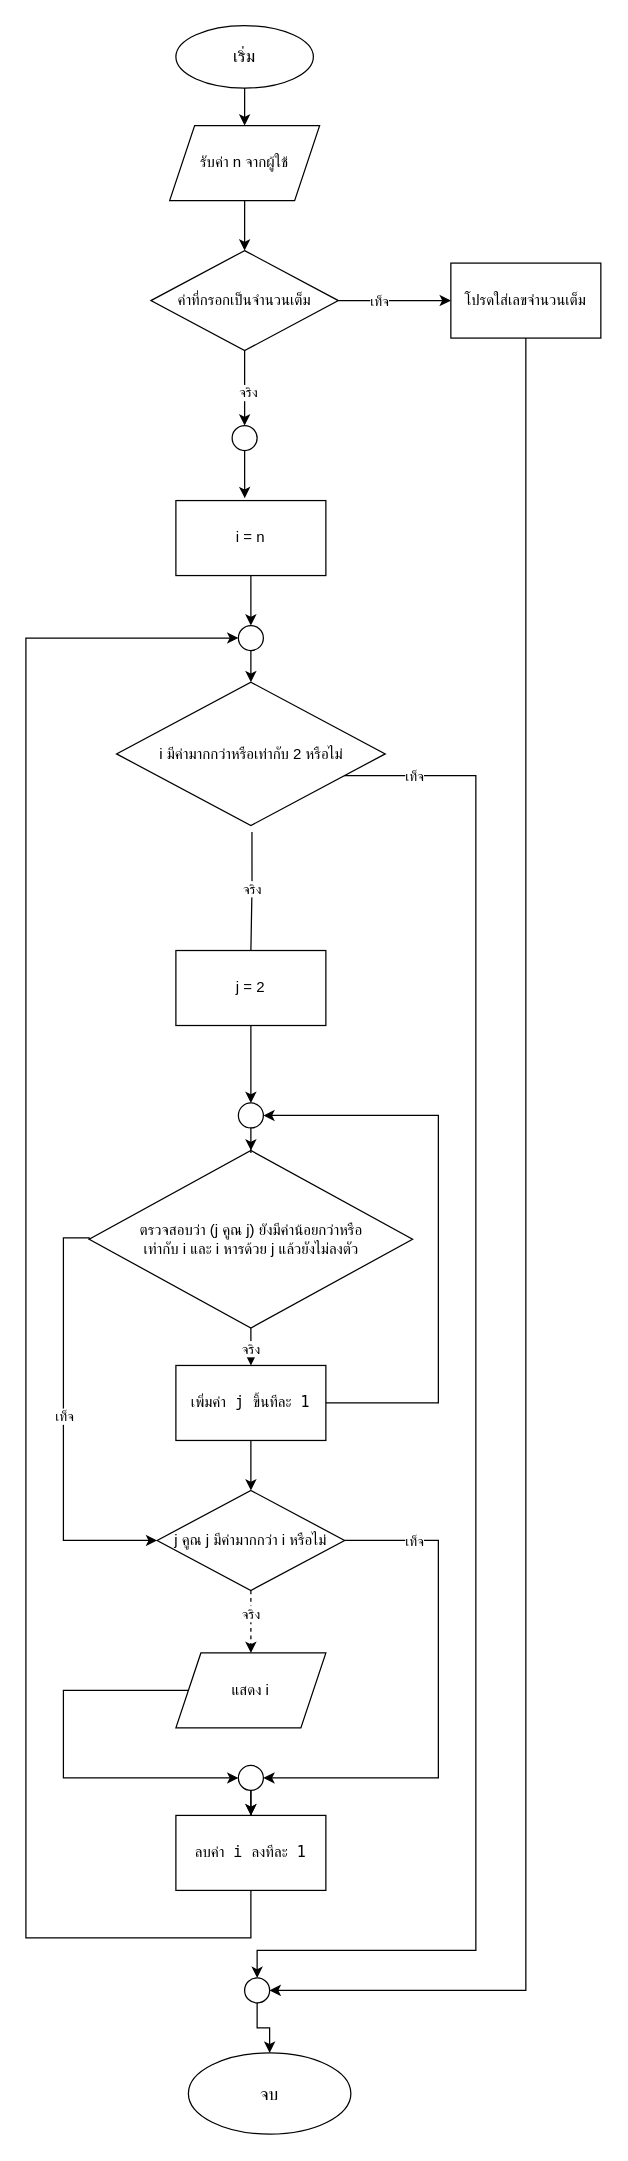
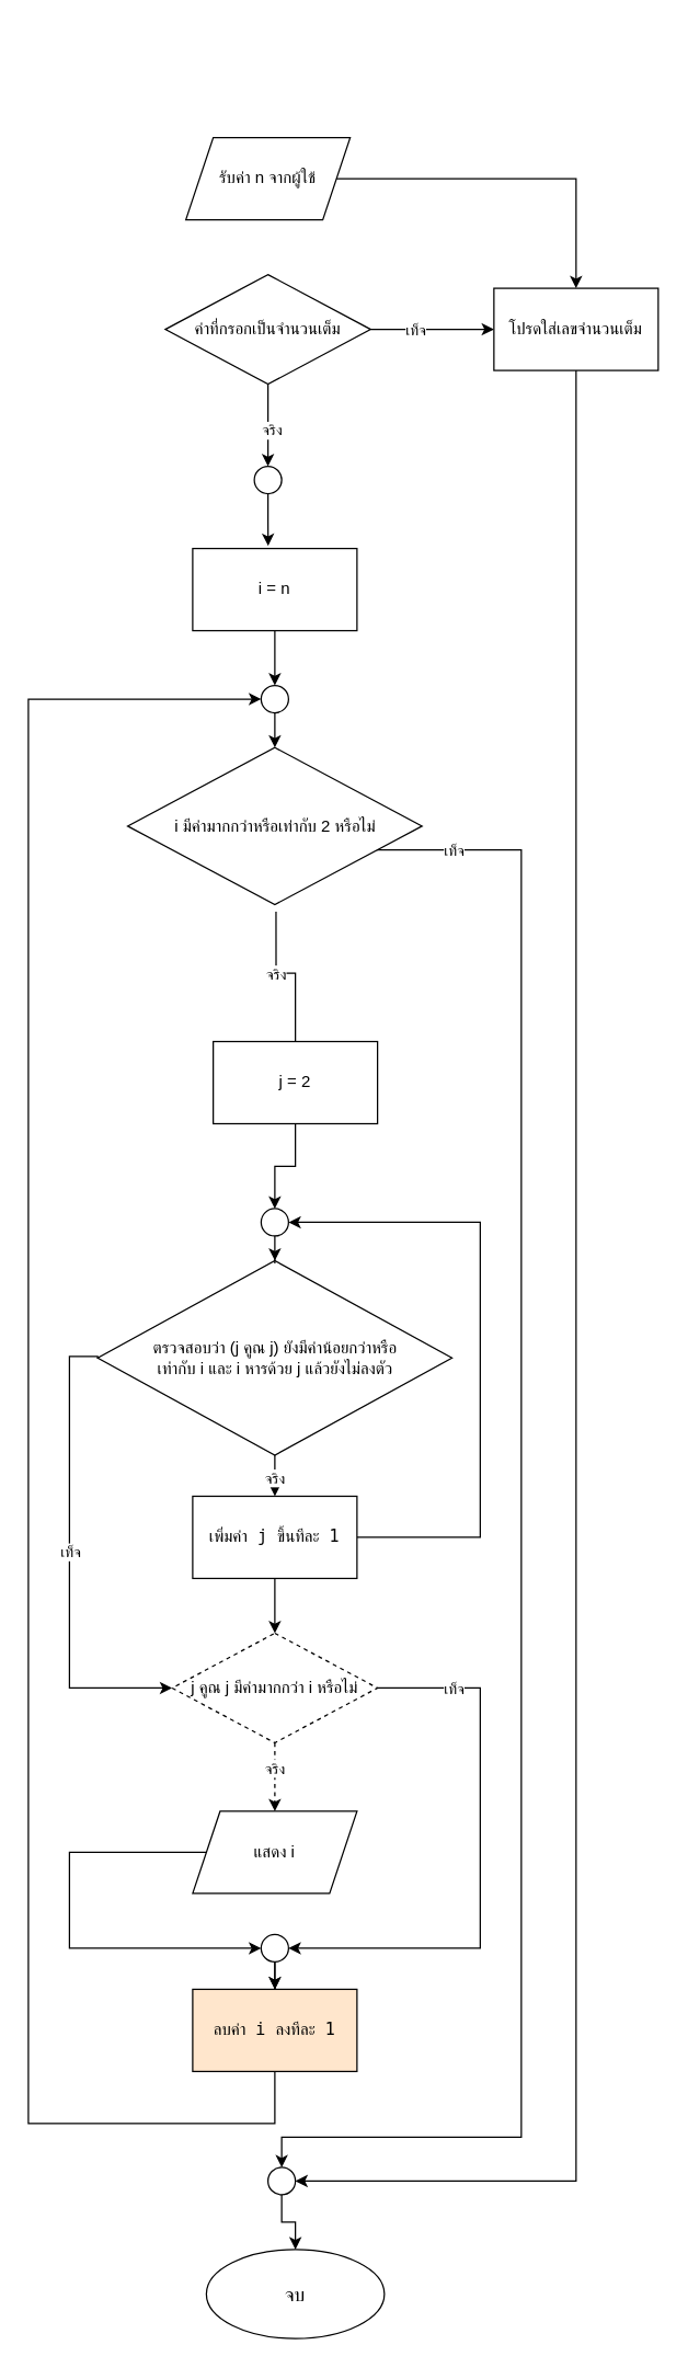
- <mxCell id="3" value="&lt;font style=&quot;font-size: 14px;&quot;&gt;เริ่ม&lt;/font&gt;" style="ellipse;whiteSpace=wrap;html=1;" parent="1" vertex="1"><mxGeometry x="140" y="20" width="110" height="50" as="geometry" /></mxCell>
- <mxCell id="2" style="edgeStyle=orthogonalEdgeStyle;rounded=0;orthogonalLoop=1;jettySize=auto;html=1;entryX=0.5;entryY=0;entryDx=0;entryDy=0;" parent="1" source="3" target="48" edge="1"><mxGeometry relative="1" as="geometry" /></mxCell>
- <mxCell id="15" style="edgeStyle=orthogonalEdgeStyle;rounded=0;orthogonalLoop=1;jettySize=auto;html=1;entryX=0.5;entryY=0;entryDx=0;entryDy=0;" parent="1" source="48" target="8" edge="1"><mxGeometry relative="1" as="geometry" /></mxCell>
+ <mxCell id="15" style="edgeStyle=orthogonalEdgeStyle;rounded=0;orthogonalLoop=1;jettySize=auto;html=1;" parent="1" source="48" target="10" edge="1"><mxGeometry relative="1" as="geometry" /></mxCell>
- <mxCell id="19" value="j = 2" style="rounded=0;whiteSpace=wrap;html=1;" parent="1" vertex="1"><mxGeometry x="140" y="760" width="120" height="60" as="geometry" /></mxCell>
+ <mxCell id="19" value="j = 2" style="rounded=0;whiteSpace=wrap;html=1;" parent="1" vertex="1"><mxGeometry x="155" y="760" width="120" height="60" as="geometry" /></mxCell>
- <mxCell id="25" value="j คูณ j มีค่ามากกว่า i หรือไม่" style="rhombus;whiteSpace=wrap;html=1;" parent="1" vertex="1"><mxGeometry x="125" y="1192" width="150" height="80" as="geometry" /></mxCell>
+ <mxCell id="25" value="j คูณ j มีค่ามากกว่า i หรือไม่" style="rhombus;whiteSpace=wrap;html=1;dashed=1;" parent="1" vertex="1"><mxGeometry x="125" y="1192" width="150" height="80" as="geometry" /></mxCell>
- <mxCell id="31" value="&lt;span style=&quot;font-family: monospace;&quot;&gt;ลบค่า i ลงทีละ 1&lt;/span&gt;" style="rounded=0;whiteSpace=wrap;html=1;" parent="1" vertex="1"><mxGeometry x="140" y="1452" width="120" height="60" as="geometry" /></mxCell>
+ <mxCell id="31" value="&lt;span style=&quot;font-family: monospace;&quot;&gt;ลบค่า i ลงทีละ 1&lt;/span&gt;" style="rounded=0;whiteSpace=wrap;html=1;fillColor=#ffe6cc;" parent="1" vertex="1"><mxGeometry x="140" y="1452" width="120" height="60" as="geometry" /></mxCell>
